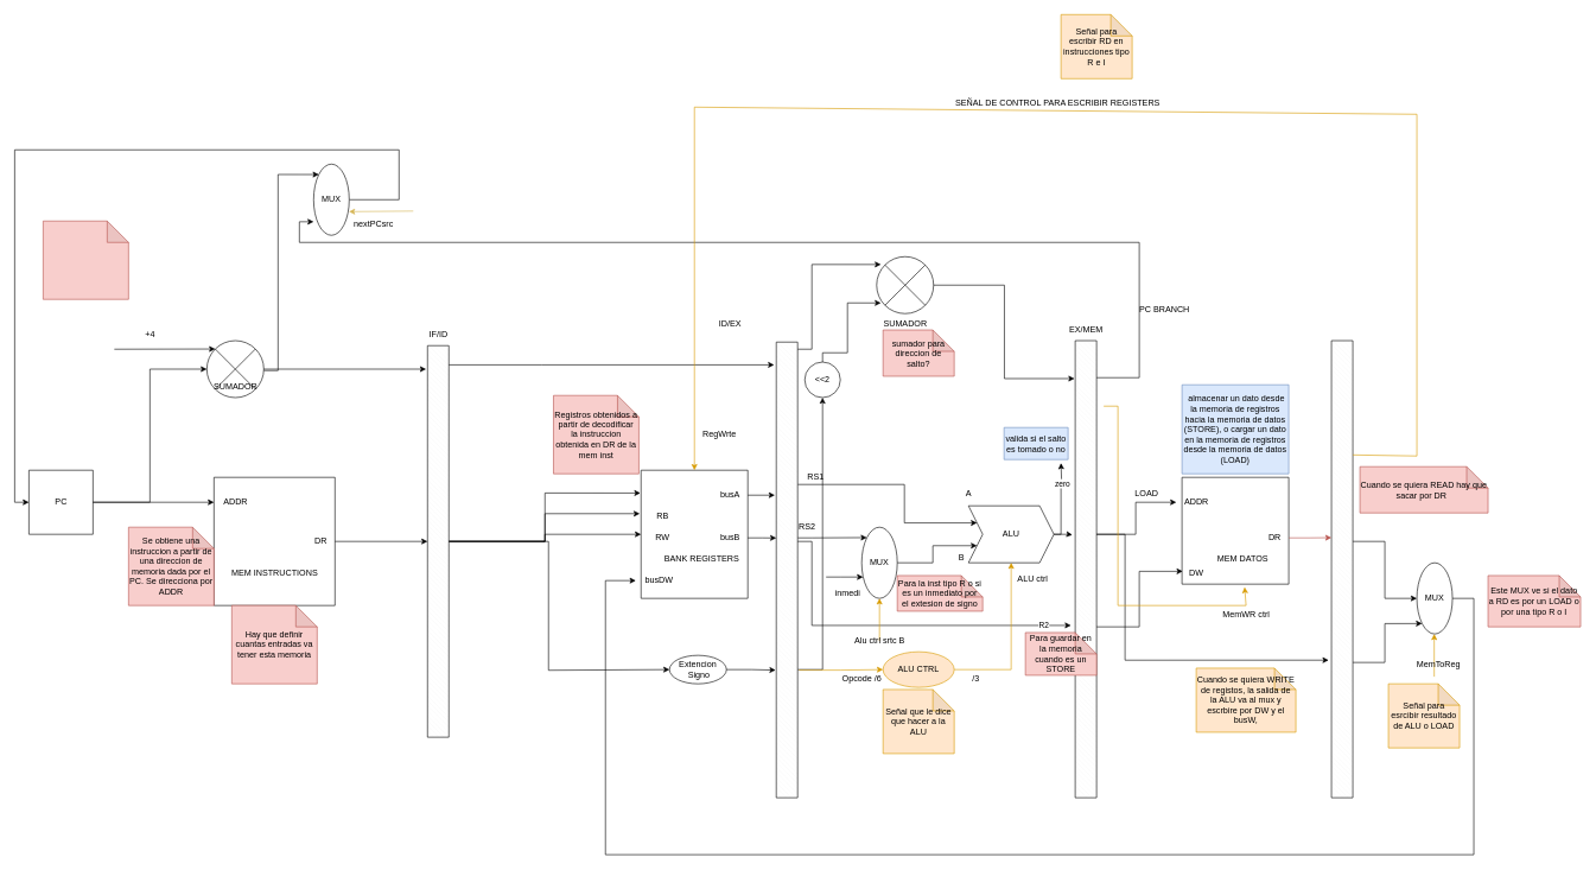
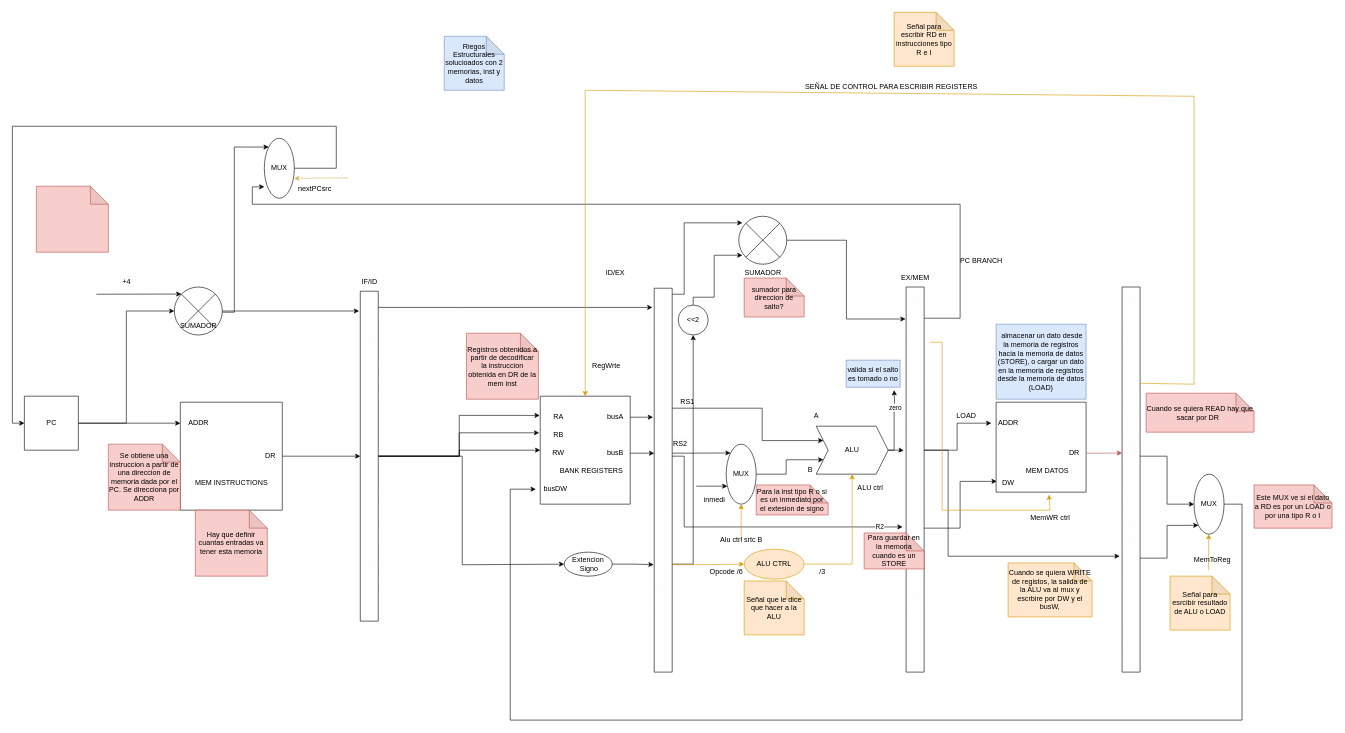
+ <mxCell id="80" value="Riegos Estructurales solucioados con 2 memorias, inst y datos" style="shape=note;whiteSpace=wrap;html=1;backgroundOutline=1;darkOpacity=0.05;fillColor=#dae8fc;strokeColor=#6c8ebf;" parent="1" vertex="1"><mxGeometry x="740" y="60" width="100" height="90" as="geometry" /></mxCell>
+ <mxCell id="16" value="RA" style="text;html=1;align=center;verticalAlign=middle;resizable=0;points=[];autosize=1;strokeColor=none;fillColor=none;" parent="14" vertex="1"><mxGeometry x="10" y="20" width="40" height="30" as="geometry" /></mxCell>
